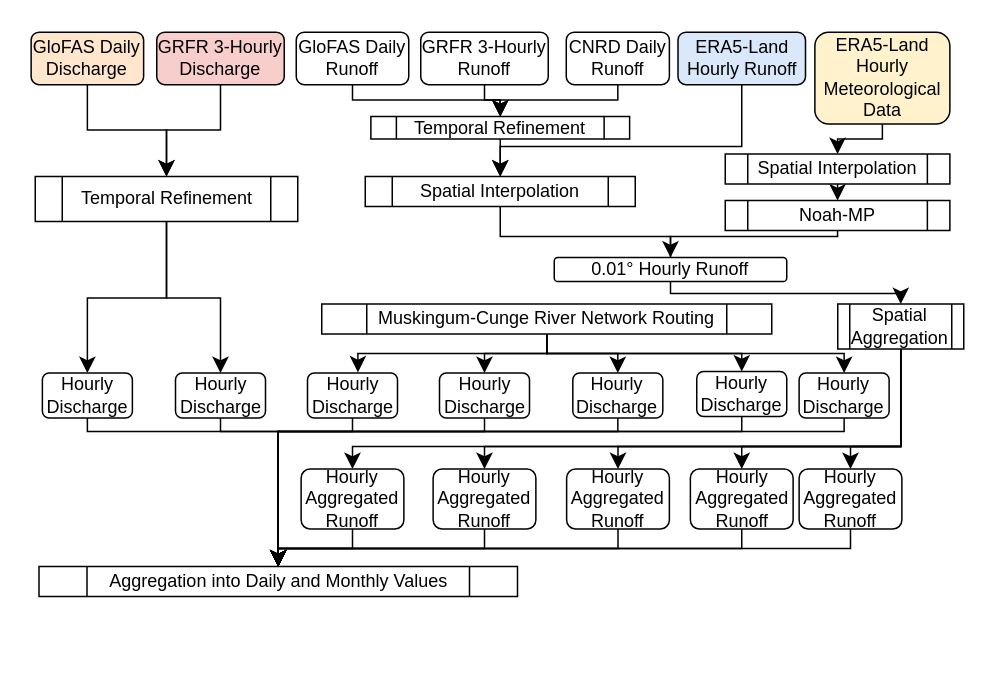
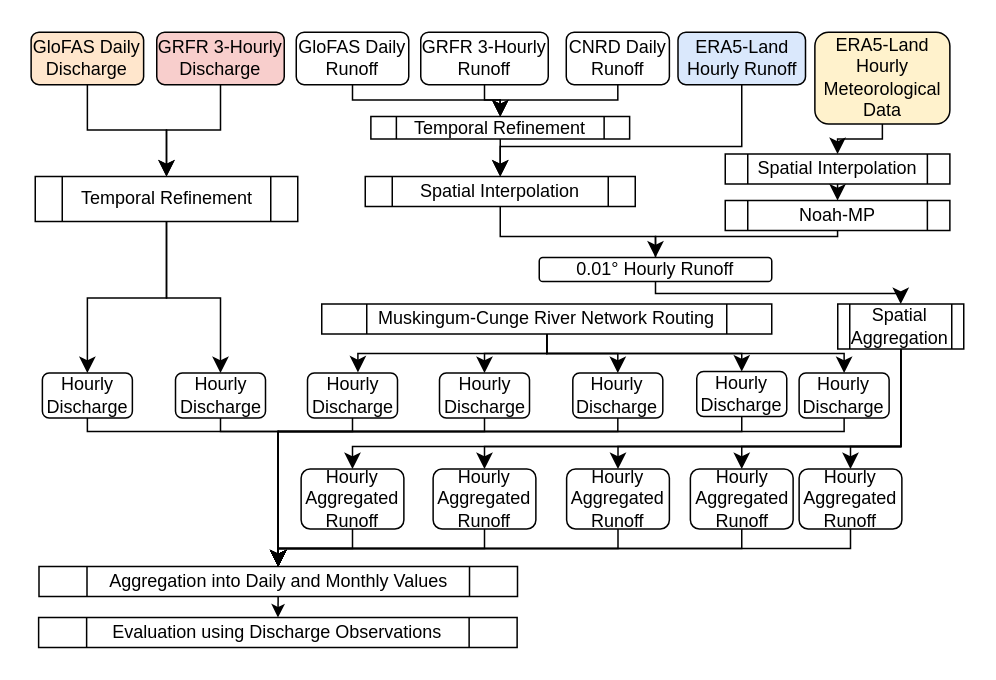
- <mxCell id="26" value="0.01° Hourly Runoff" style="rounded=1;whiteSpace=wrap;html=1;" parent="1" vertex="1"><mxGeometry x="369" y="171" width="155" height="16" as="geometry" /></mxCell>
+ <mxCell id="26" value="0.01° Hourly Runoff" style="rounded=1;whiteSpace=wrap;html=1;" parent="1" vertex="1"><mxGeometry x="359" y="171" width="155" height="16" as="geometry" /></mxCell>
+ <mxCell id="34" value="" style="edgeStyle=none;html=1;" parent="1" source="35" target="41" edge="1"><mxGeometry relative="1" as="geometry" /></mxCell>
+ <mxCell id="41" value="Evaluation using Discharge Observations" style="shape=process;whiteSpace=wrap;html=1;backgroundOutline=1;" parent="1" vertex="1"><mxGeometry x="25.25" y="411" width="319" height="20" as="geometry" /></mxCell>
